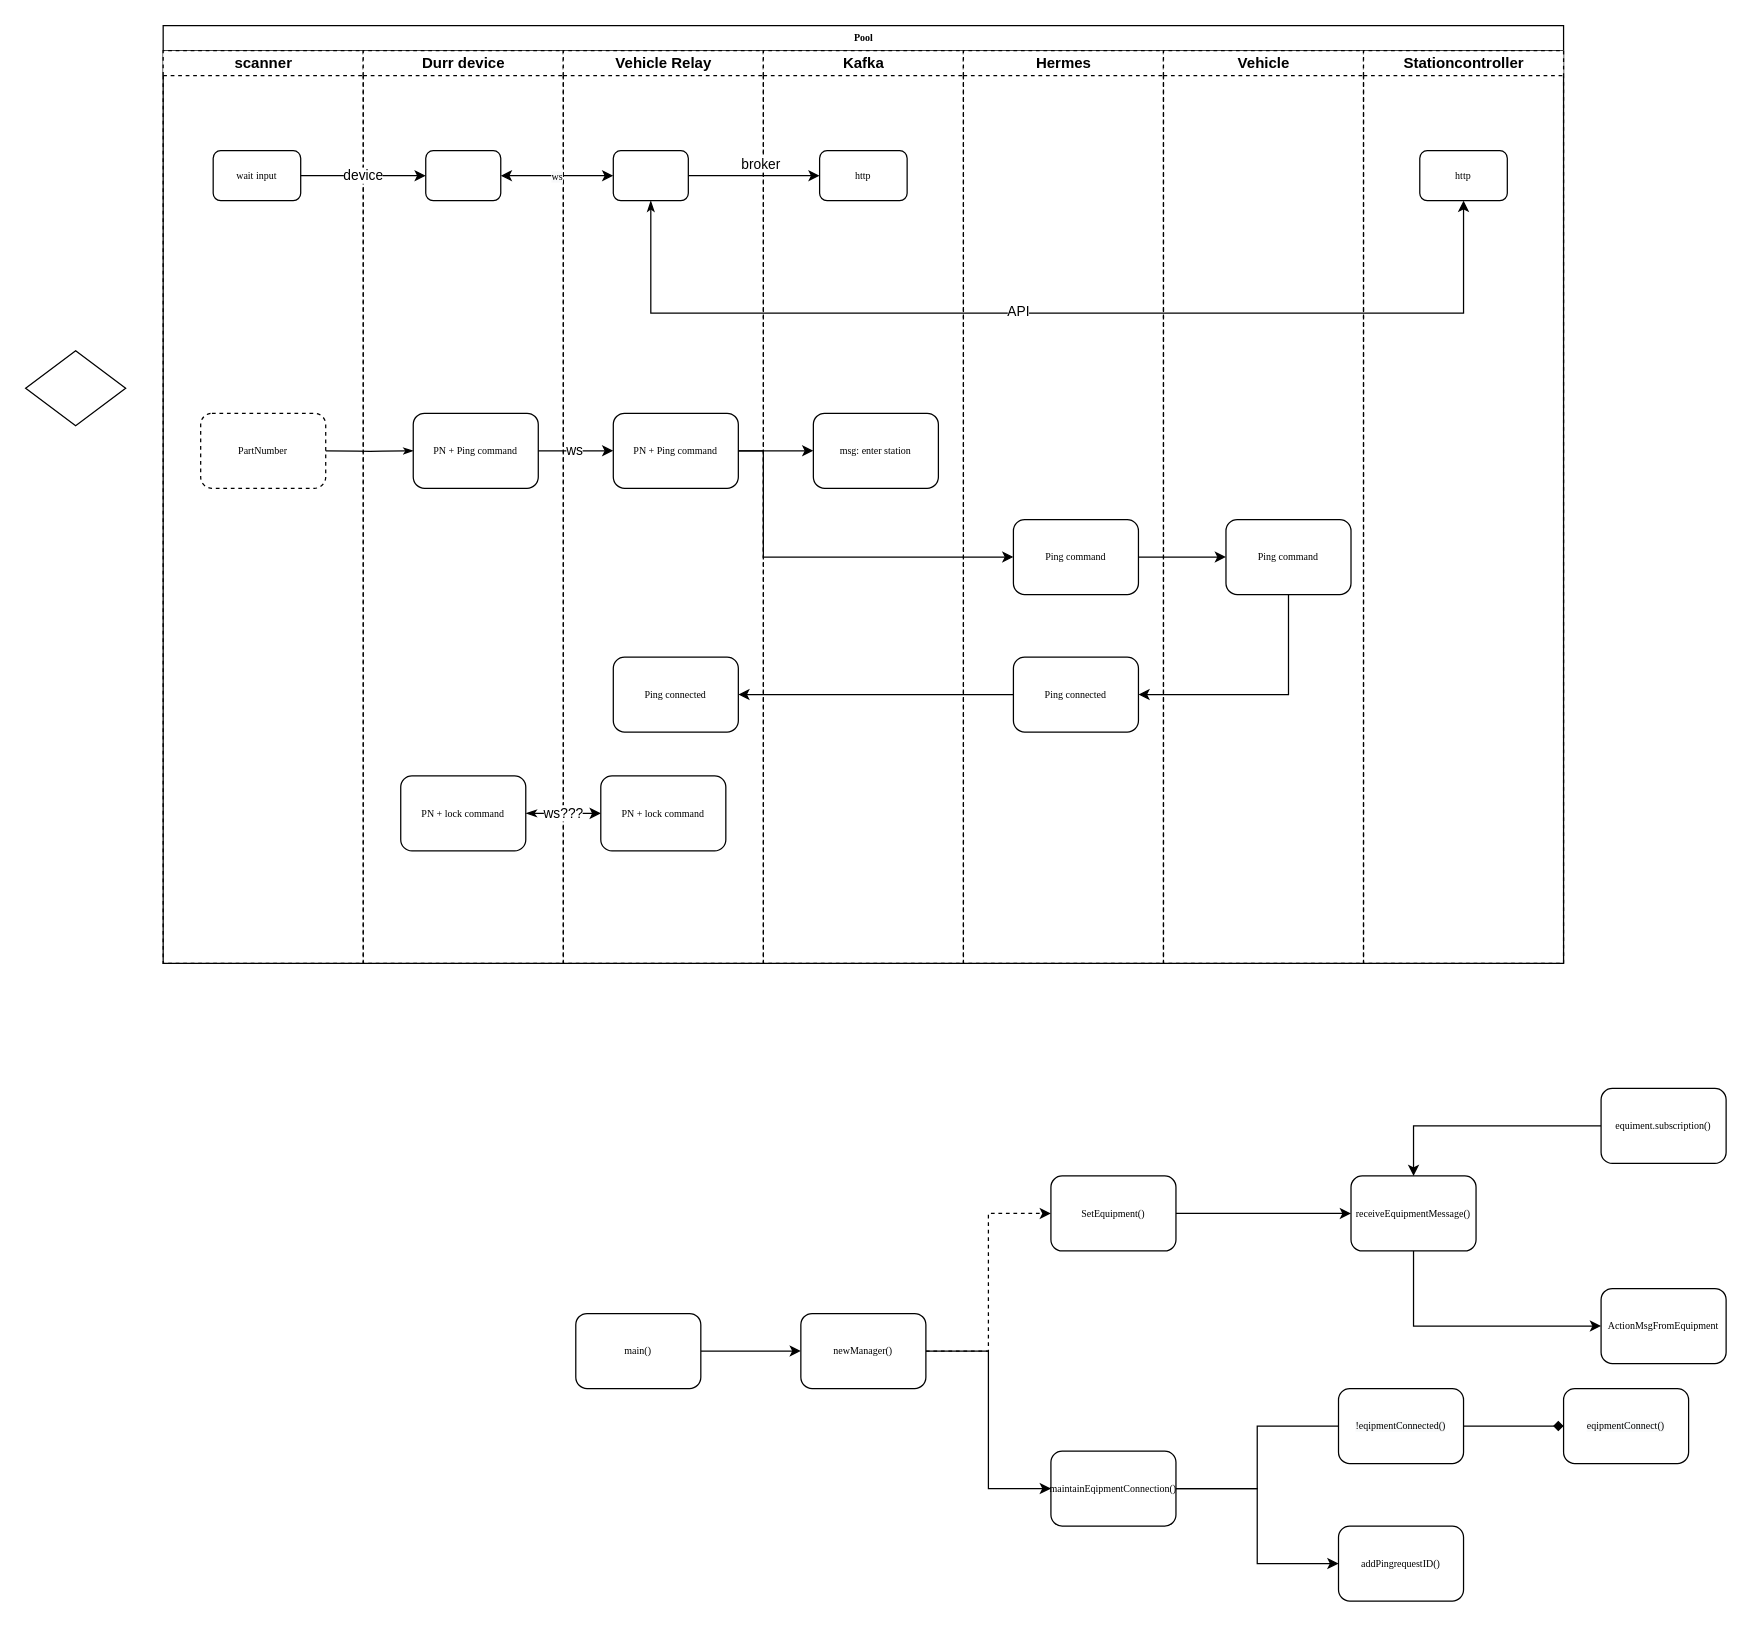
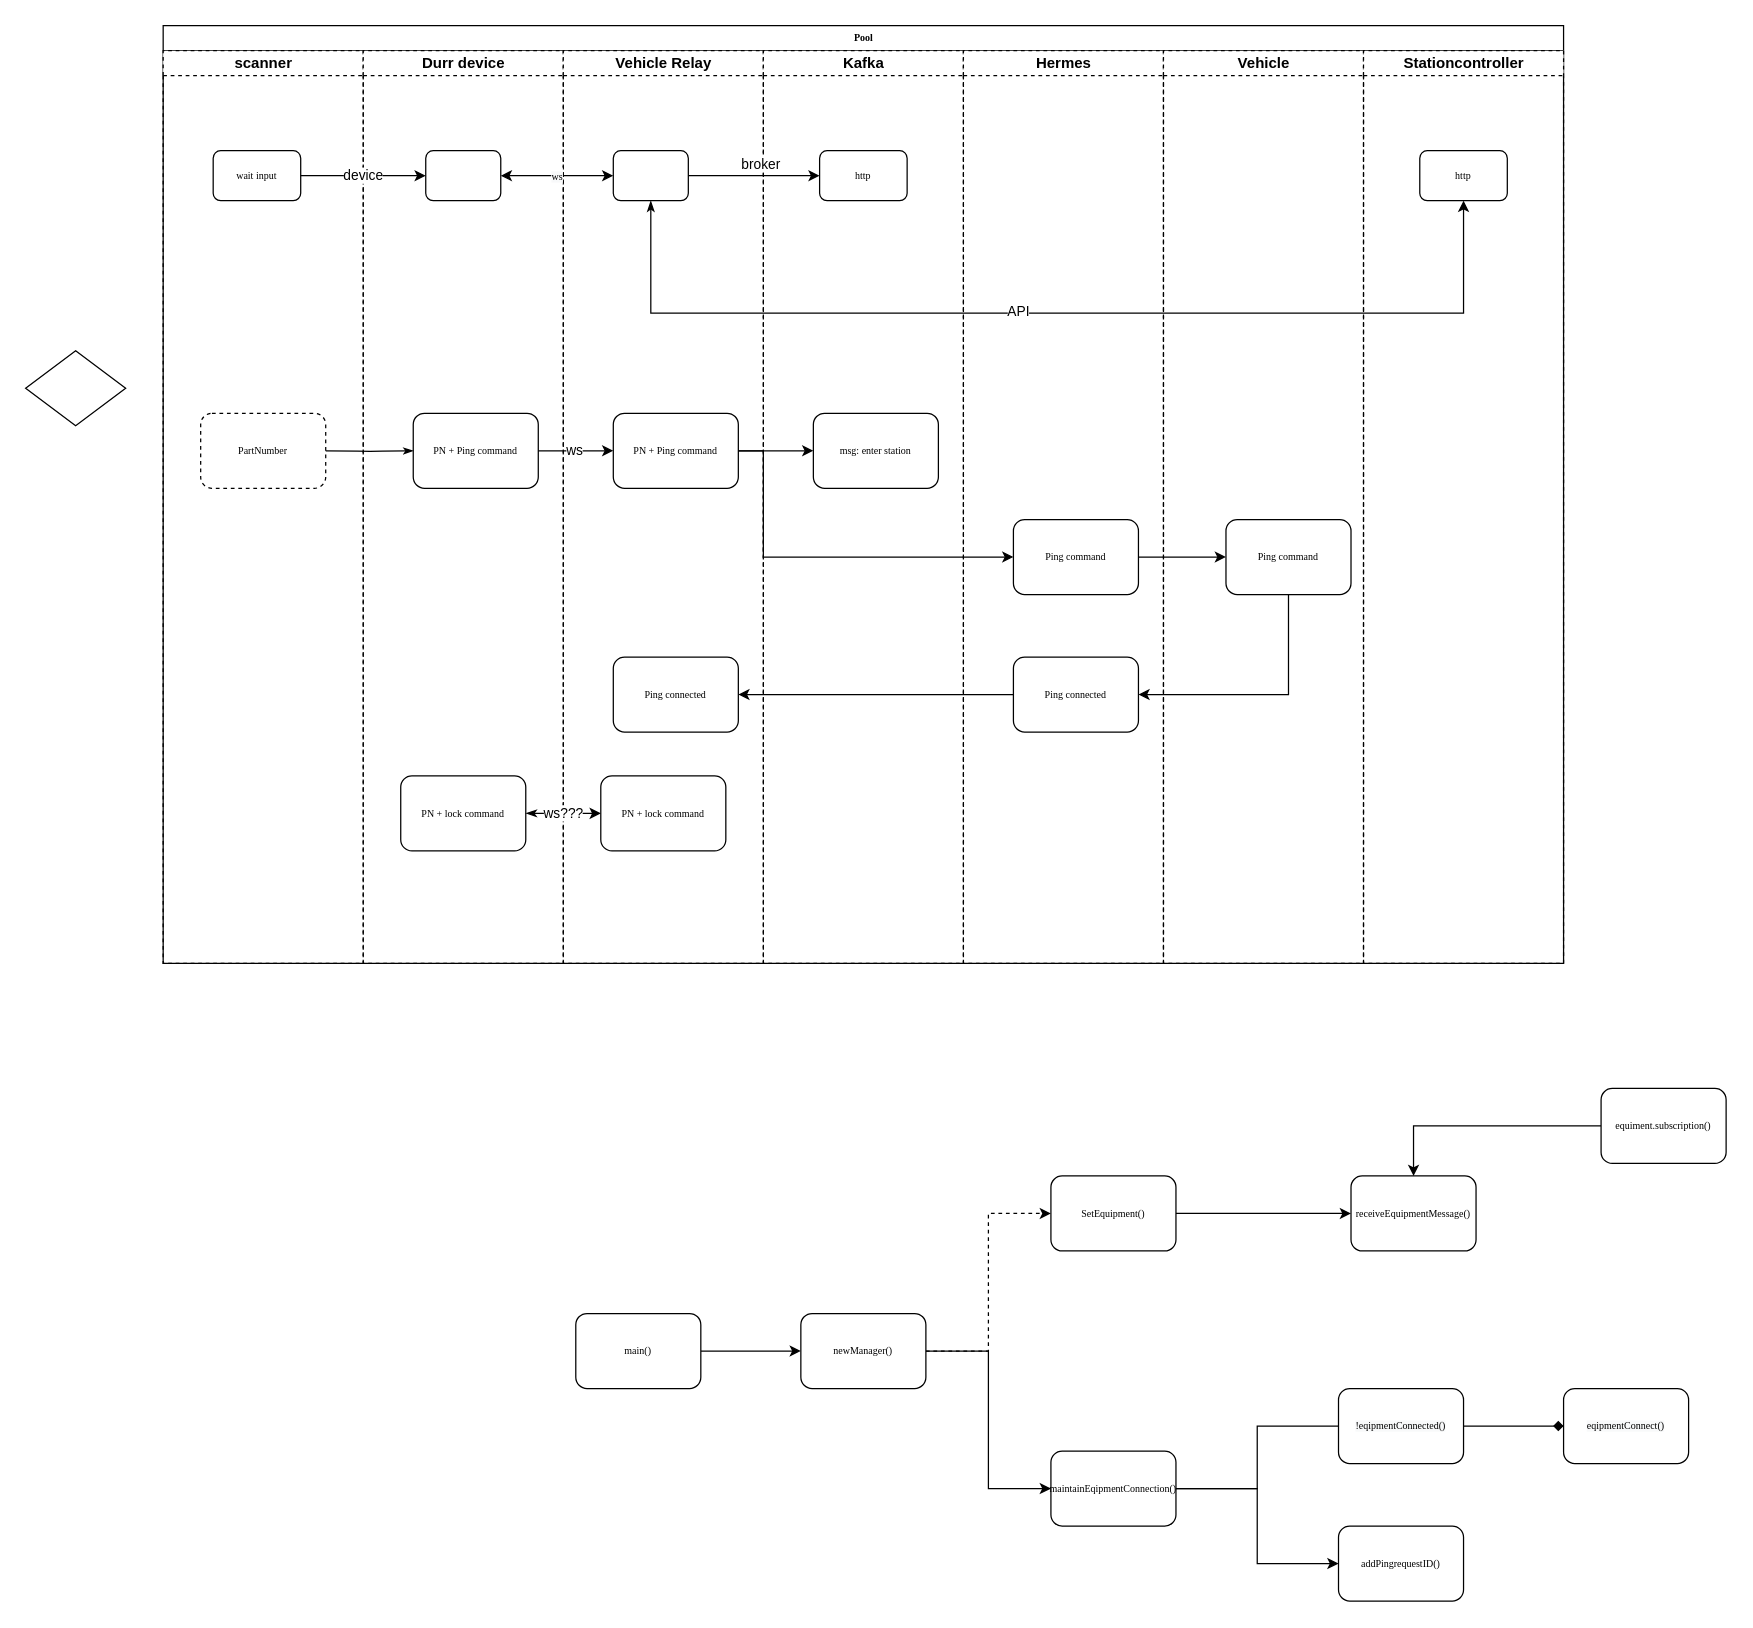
- <mxCell id="51" value="" style="edgeStyle=orthogonalEdgeStyle;rounded=0;orthogonalLoop=1;jettySize=auto;html=1;startArrow=none;startFill=0;" edge="1" parent="1" source="52" target="53"><mxGeometry relative="1" as="geometry"><Array as="points"><mxPoint x="1130" y="1060" /></Array></mxGeometry></mxCell>
- <mxCell id="53" value="ActionMsgFromEquipment" style="rounded=1;whiteSpace=wrap;html=1;shadow=0;labelBackgroundColor=none;strokeWidth=1;fontFamily=Verdana;fontSize=8;align=center;" vertex="1" parent="1"><mxGeometry x="1280" y="1030" width="100" height="60" as="geometry" /></mxCell>
